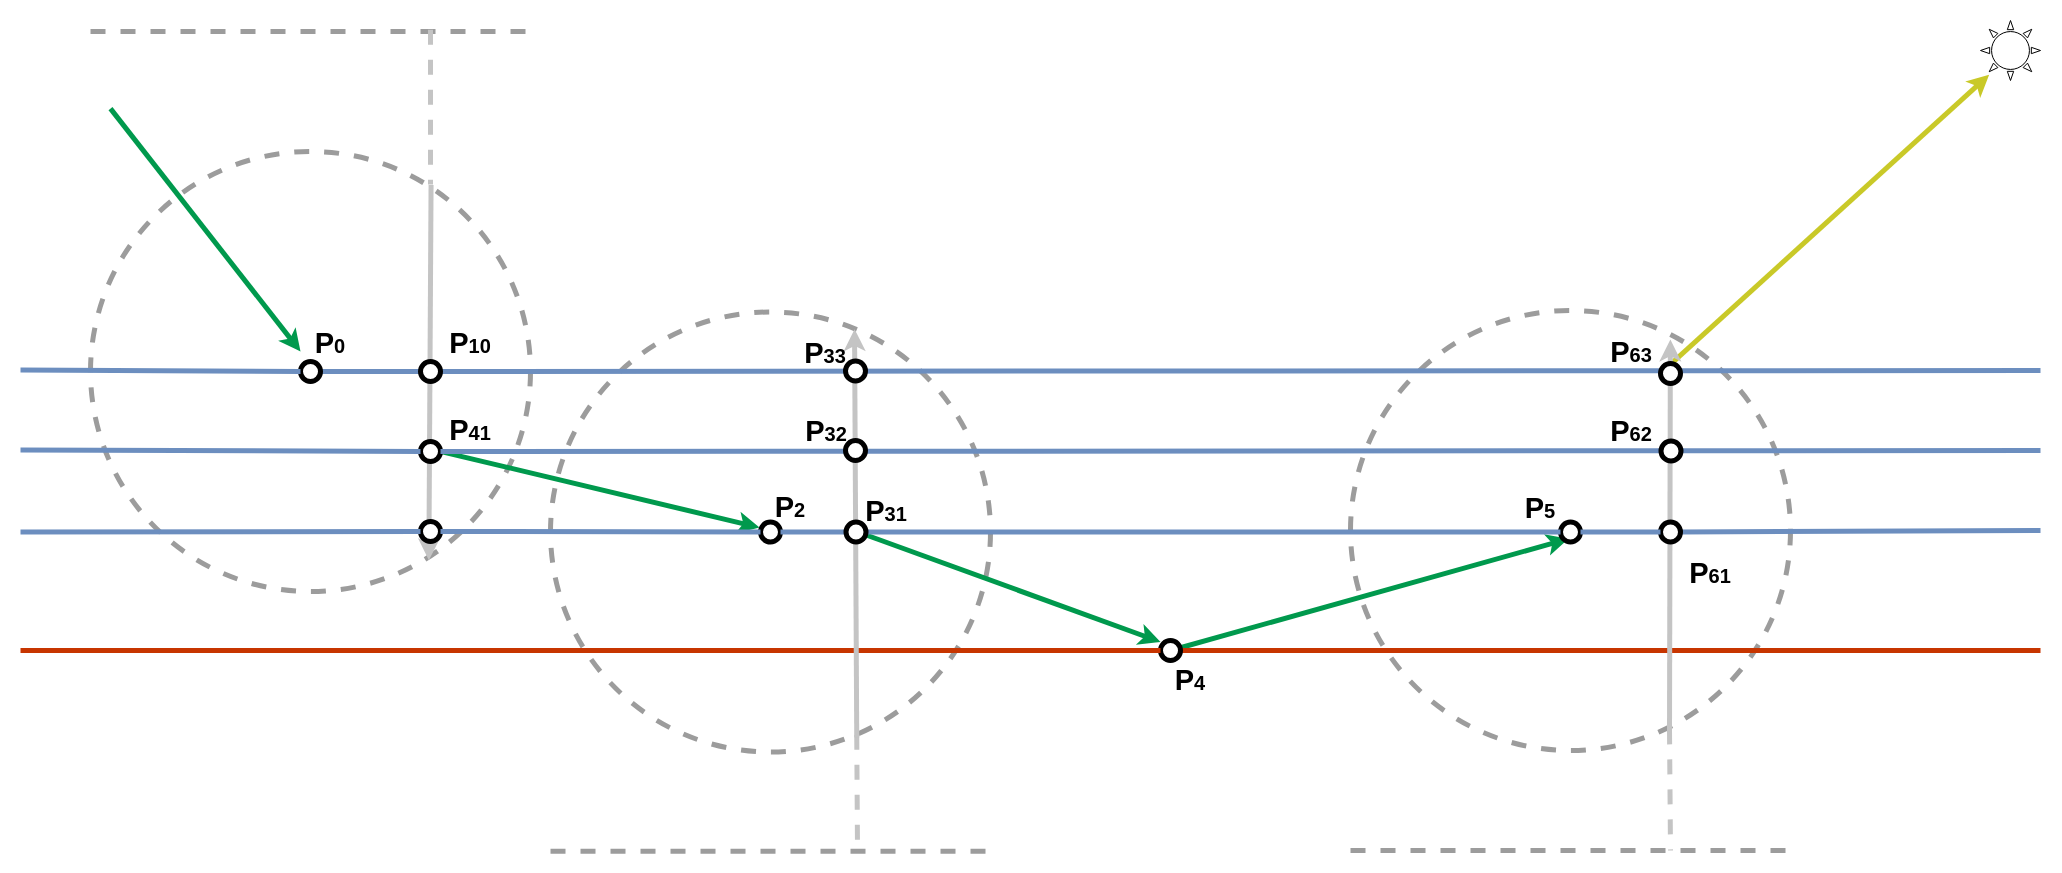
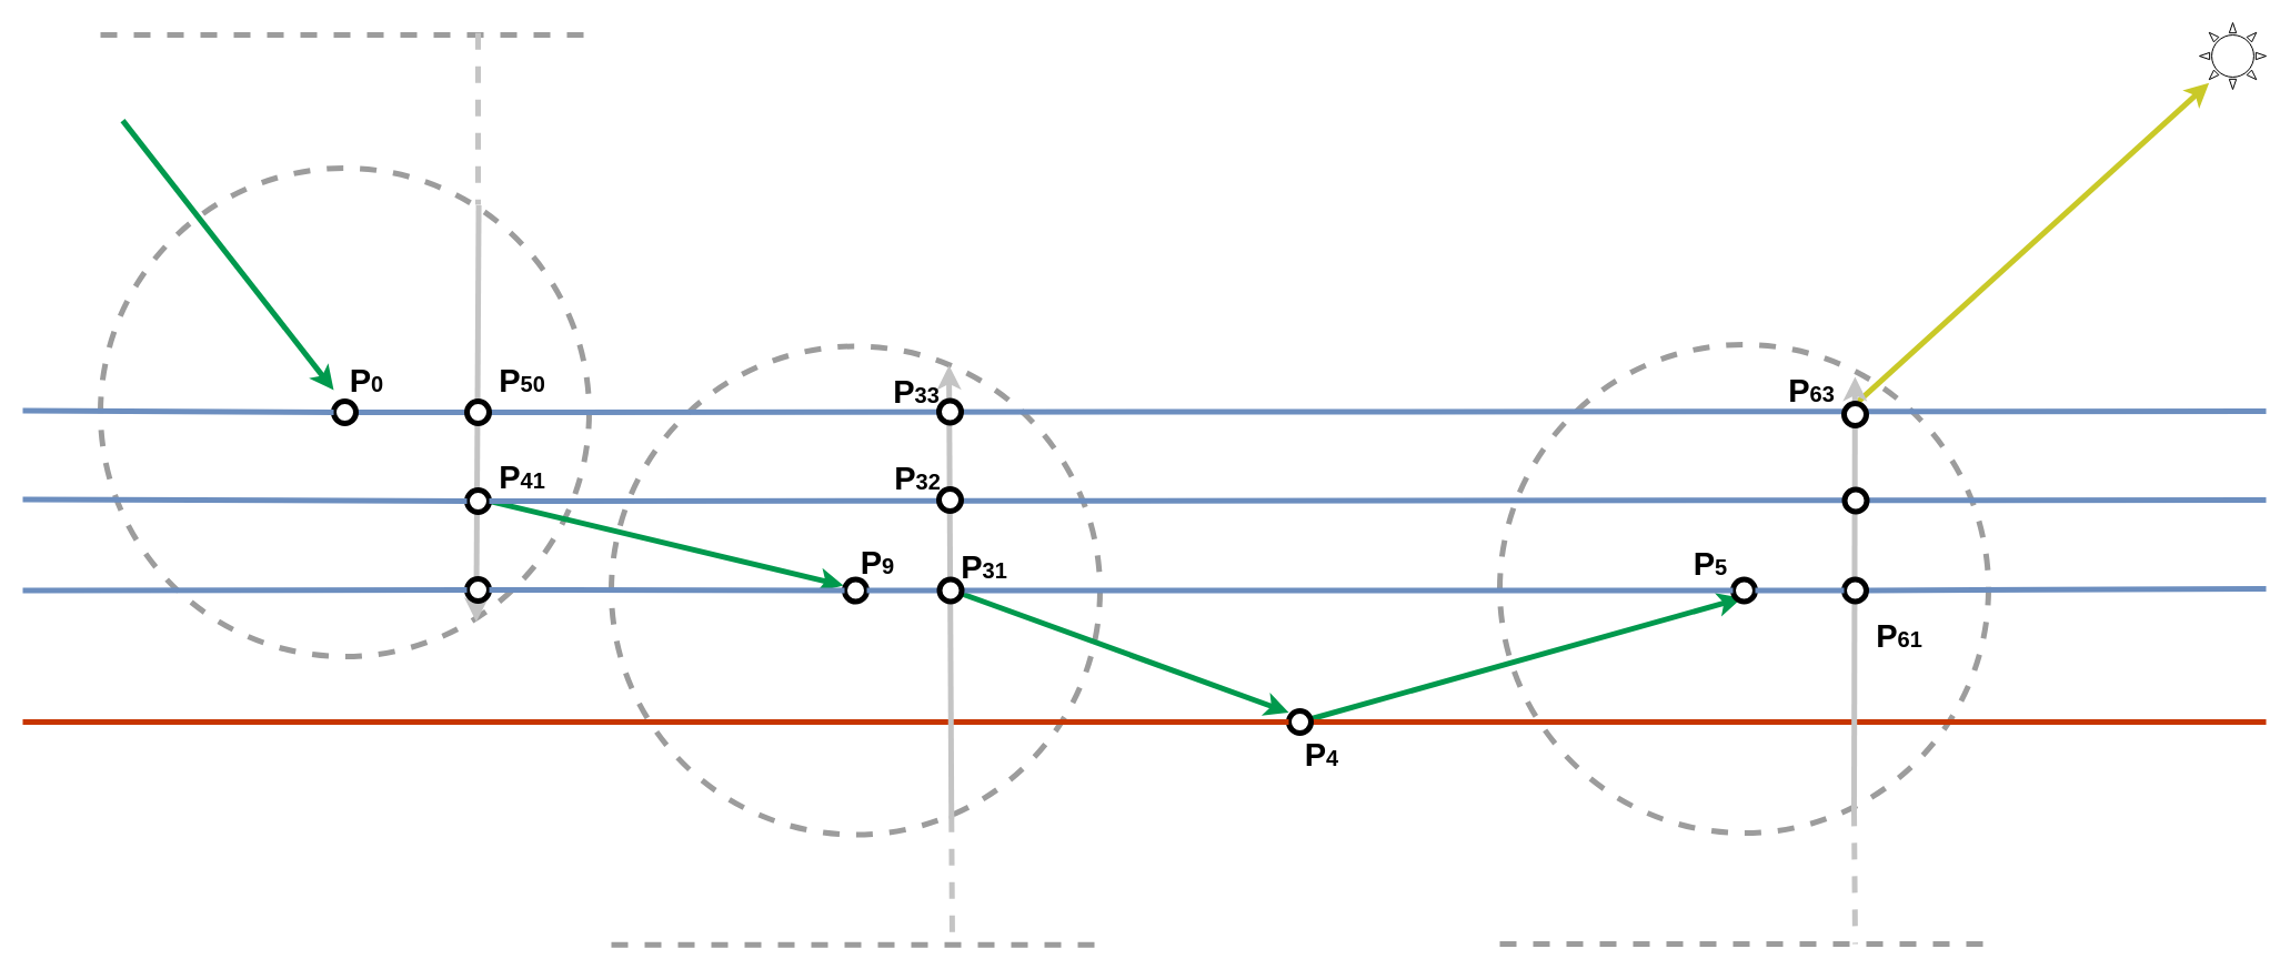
- <mxCell id="24" value="&lt;b&gt;&lt;font style=&quot;font-size: 29px&quot;&gt;P&lt;/font&gt;&lt;font style=&quot;font-size: 20px&quot;&gt;10&lt;/font&gt;&lt;/b&gt;" style="text;html=1;strokeColor=none;fillColor=none;align=center;verticalAlign=middle;whiteSpace=wrap;rounded=0;fontSize=29;" vertex="1" parent="1"><mxGeometry x="440" y="322.5" width="60" height="40" as="geometry" /></mxCell>
+ <mxCell id="24" value="&lt;b&gt;&lt;font style=&quot;font-size: 29px&quot;&gt;P&lt;/font&gt;&lt;font style=&quot;font-size: 20px&quot;&gt;50&lt;/font&gt;&lt;/b&gt;" style="text;html=1;strokeColor=none;fillColor=none;align=center;verticalAlign=middle;whiteSpace=wrap;rounded=0;fontSize=29;" vertex="1" parent="1"><mxGeometry x="440" y="322.5" width="60" height="40" as="geometry" /></mxCell>
- <mxCell id="44" value="&lt;b&gt;&lt;font style=&quot;font-size: 29px&quot;&gt;P&lt;/font&gt;&lt;font style=&quot;font-size: 20px&quot;&gt;62&lt;/font&gt;&lt;/b&gt;" style="text;html=1;strokeColor=none;fillColor=none;align=center;verticalAlign=middle;whiteSpace=wrap;rounded=0;fontSize=29;" vertex="1" parent="1"><mxGeometry x="1600.5" y="410.5" width="60" height="40" as="geometry" /></mxCell>
- <mxCell id="29" value="&lt;b&gt;&lt;font style=&quot;font-size: 29px&quot;&gt;P&lt;/font&gt;&lt;font style=&quot;font-size: 20px&quot;&gt;2&lt;/font&gt;&lt;/b&gt;" style="text;html=1;strokeColor=none;fillColor=none;align=center;verticalAlign=middle;whiteSpace=wrap;rounded=0;fontSize=29;" vertex="1" parent="1"><mxGeometry x="760" y="486" width="60" height="42" as="geometry" /></mxCell>
+ <mxCell id="29" value="&lt;b&gt;&lt;font style=&quot;font-size: 29px&quot;&gt;P&lt;/font&gt;&lt;font style=&quot;font-size: 20px&quot;&gt;9&lt;/font&gt;&lt;/b&gt;" style="text;html=1;strokeColor=none;fillColor=none;align=center;verticalAlign=middle;whiteSpace=wrap;rounded=0;fontSize=29;" vertex="1" parent="1"><mxGeometry x="760" y="486" width="60" height="42" as="geometry" /></mxCell>
